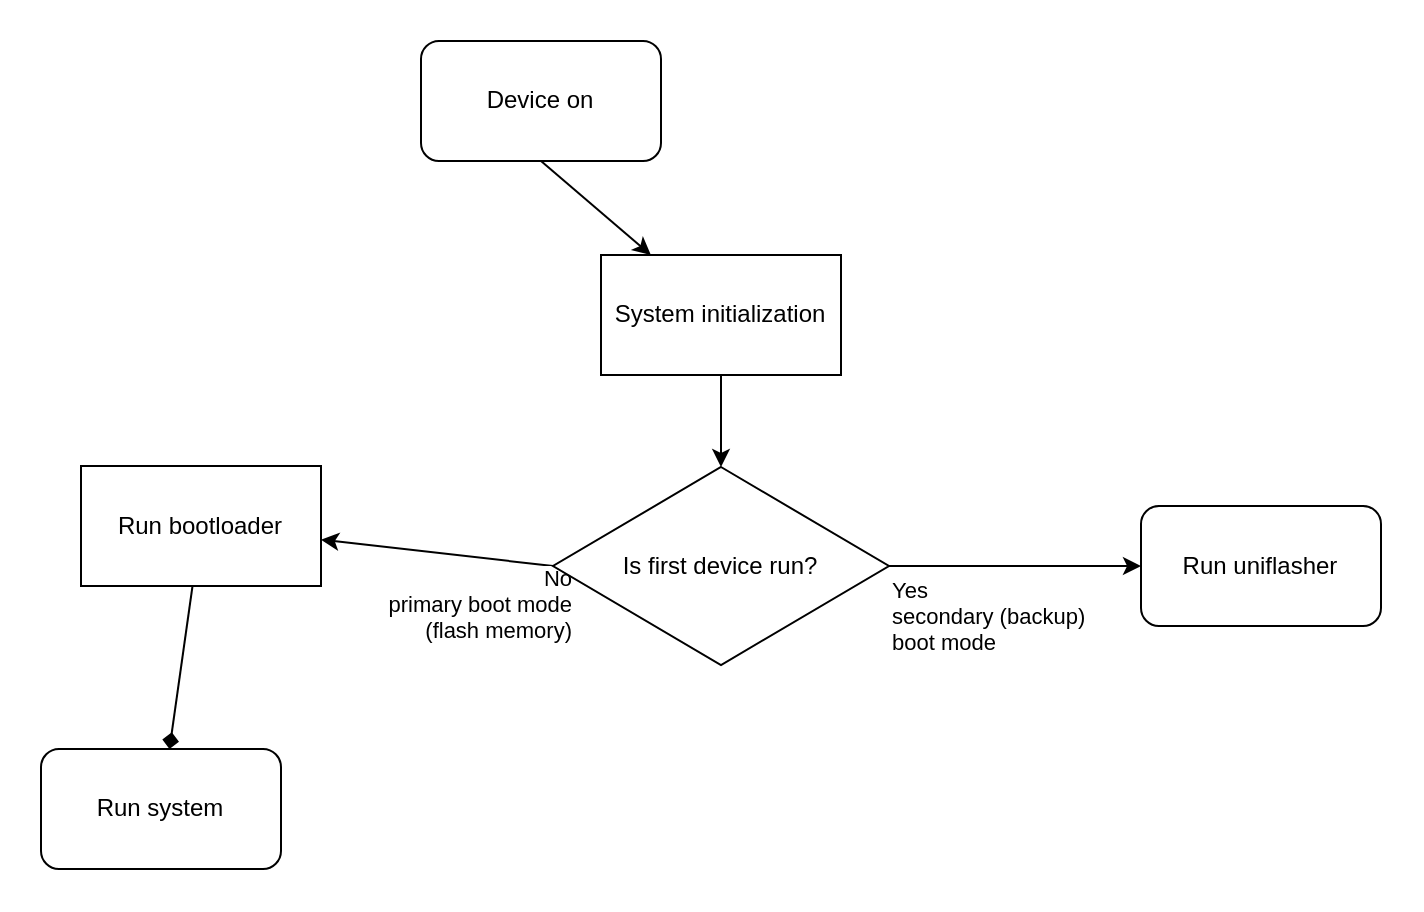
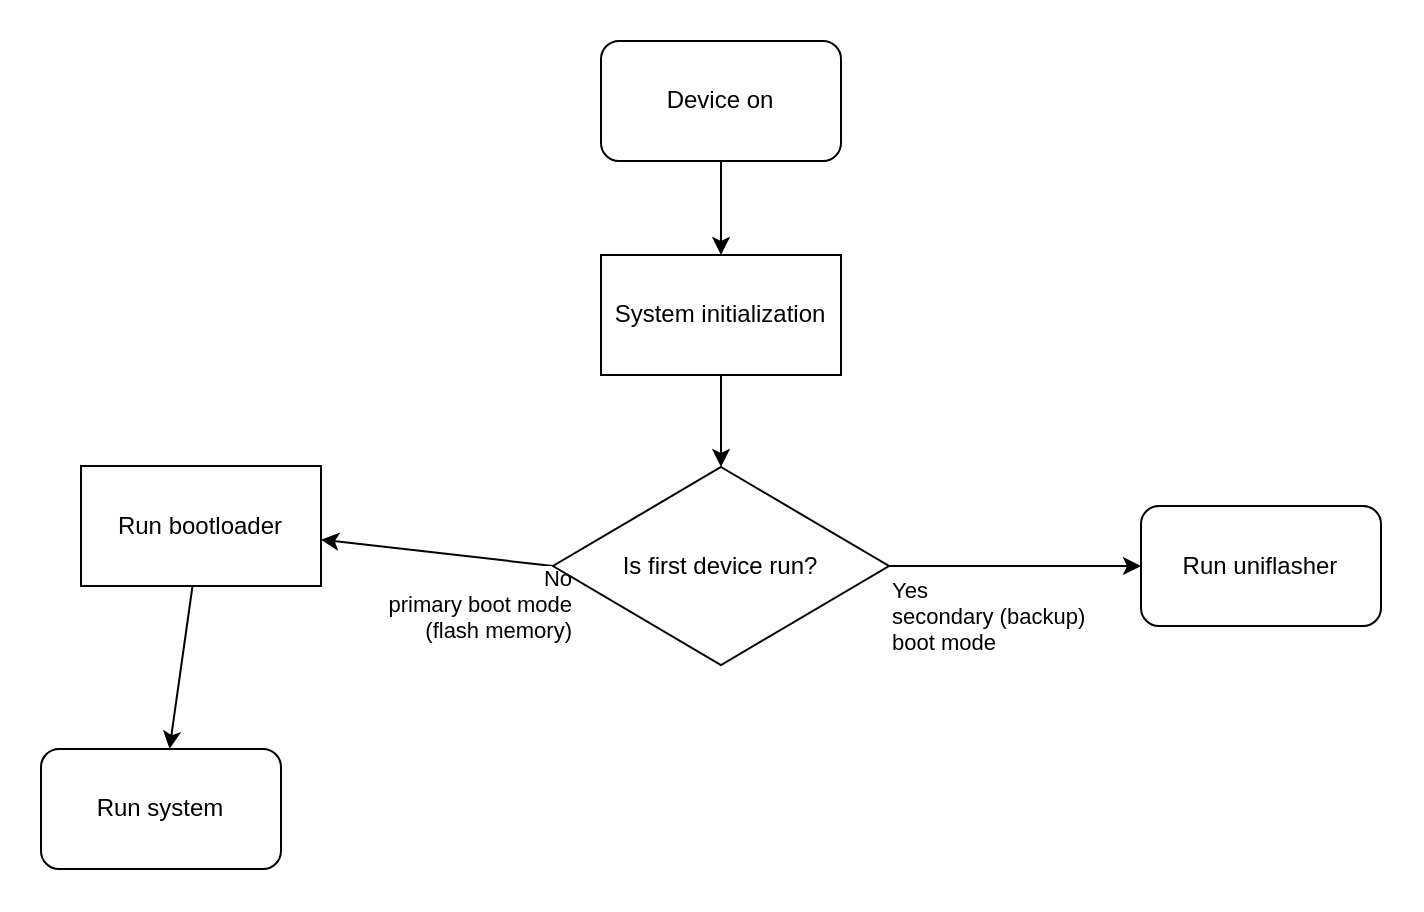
- <mxCell id="3" value="Device on" style="rounded=1;whiteSpace=wrap;html=1;" parent="1" vertex="1"><mxGeometry x="210" y="20" width="120" height="60" as="geometry" /></mxCell>
+ <mxCell id="3" value="Device on" style="rounded=1;whiteSpace=wrap;html=1;" parent="1" vertex="1"><mxGeometry x="300" y="20" width="120" height="60" as="geometry" /></mxCell>
- <mxCell id="12" style="edgeStyle=none;html=1;endArrow=diamond;" edge="1" parent="1" source="13" target="14"><mxGeometry relative="1" as="geometry" /></mxCell>
+ <mxCell id="12" style="edgeStyle=none;html=1;" edge="1" parent="1" source="13" target="14"><mxGeometry relative="1" as="geometry" /></mxCell>
